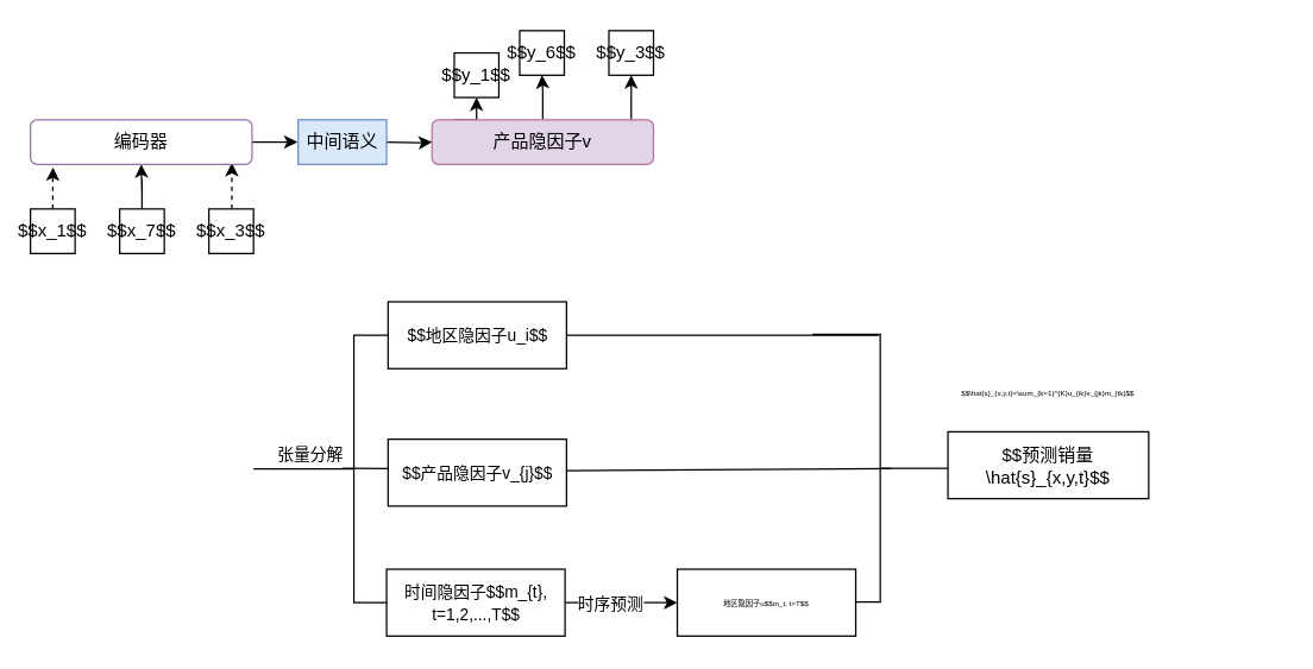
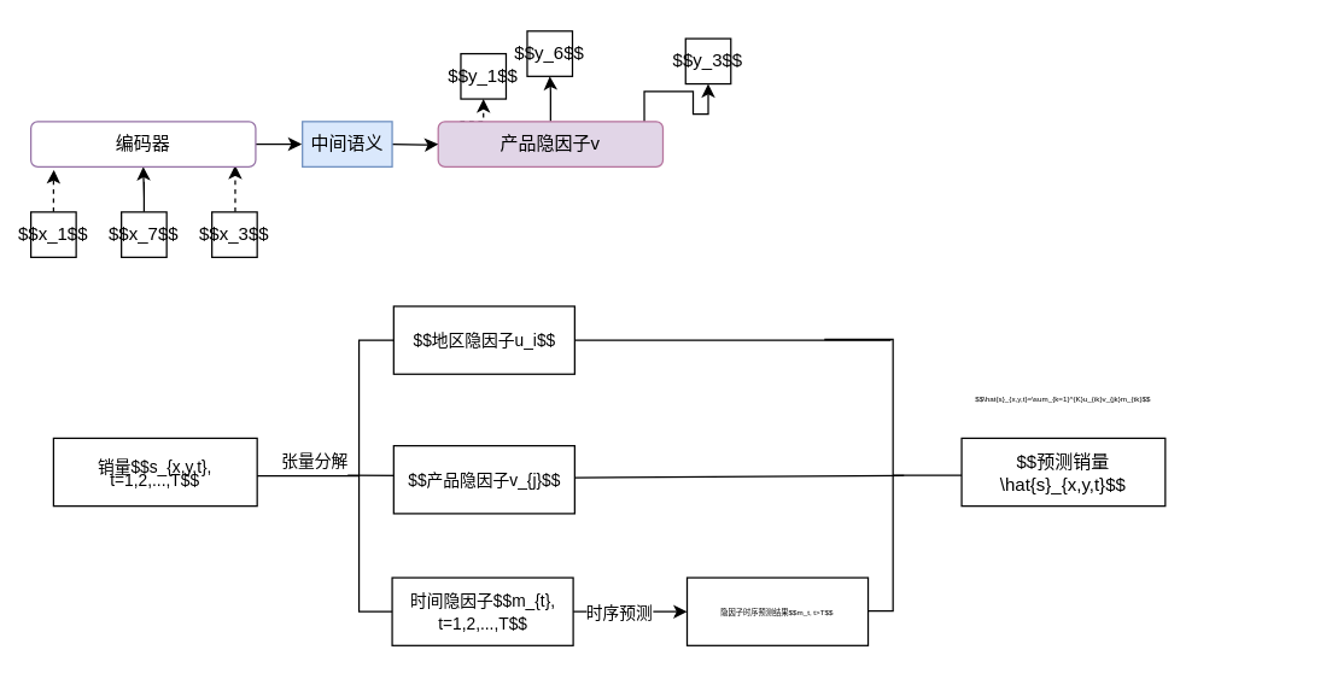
- <mxCell id="12" value="$$y_3$$" style="rounded=0;whiteSpace=wrap;html=1;" vertex="1" parent="1"><mxGeometry x="409" y="20" width="30" height="30" as="geometry" /></mxCell>
+ <mxCell id="12" value="$$y_3$$" style="rounded=0;whiteSpace=wrap;html=1;" vertex="1" parent="1"><mxGeometry x="454" y="25" width="30" height="30" as="geometry" /></mxCell>
- <mxCell id="15" style="edgeStyle=orthogonalEdgeStyle;rounded=0;orthogonalLoop=1;jettySize=auto;html=1;entryX=0.5;entryY=1;entryDx=0;entryDy=0;fontSize=5;exitX=0.098;exitY=0;exitDx=0;exitDy=0;exitPerimeter=0;" edge="1" parent="1" source="16" target="10"><mxGeometry relative="1" as="geometry" /></mxCell>
+ <mxCell id="15" style="edgeStyle=orthogonalEdgeStyle;rounded=0;orthogonalLoop=1;jettySize=auto;html=1;entryX=0.5;entryY=1;entryDx=0;entryDy=0;fontSize=5;exitX=0.098;exitY=0;exitDx=0;exitDy=0;exitPerimeter=0;dashed=1;" edge="1" parent="1" source="16" target="10"><mxGeometry relative="1" as="geometry" /></mxCell>
+ <mxCell id="18" value="&lt;p style=&quot;line-height: 70%;&quot;&gt;&lt;font style=&quot;font-size: 11px;&quot;&gt;销量$$s_{x,y,t}, t=1,2,...,T$$&lt;/font&gt;&lt;/p&gt;" style="rounded=0;whiteSpace=wrap;html=1;" vertex="1" parent="1"><mxGeometry x="35" y="290" width="135" height="45" as="geometry" /></mxCell>
- <mxCell id="30" value="地区隐因子u$$m_t, t&amp;gt;T$$" style="whiteSpace=wrap;html=1;rounded=0;fontSize=5;" vertex="1" parent="1"><mxGeometry x="455" y="382.5" width="120" height="45" as="geometry" /></mxCell>
+ <mxCell id="30" value="隐因子时序预测结果$$m_t, t&amp;gt;T$$" style="whiteSpace=wrap;html=1;rounded=0;fontSize=5;" vertex="1" parent="1"><mxGeometry x="455" y="382.5" width="120" height="45" as="geometry" /></mxCell>
